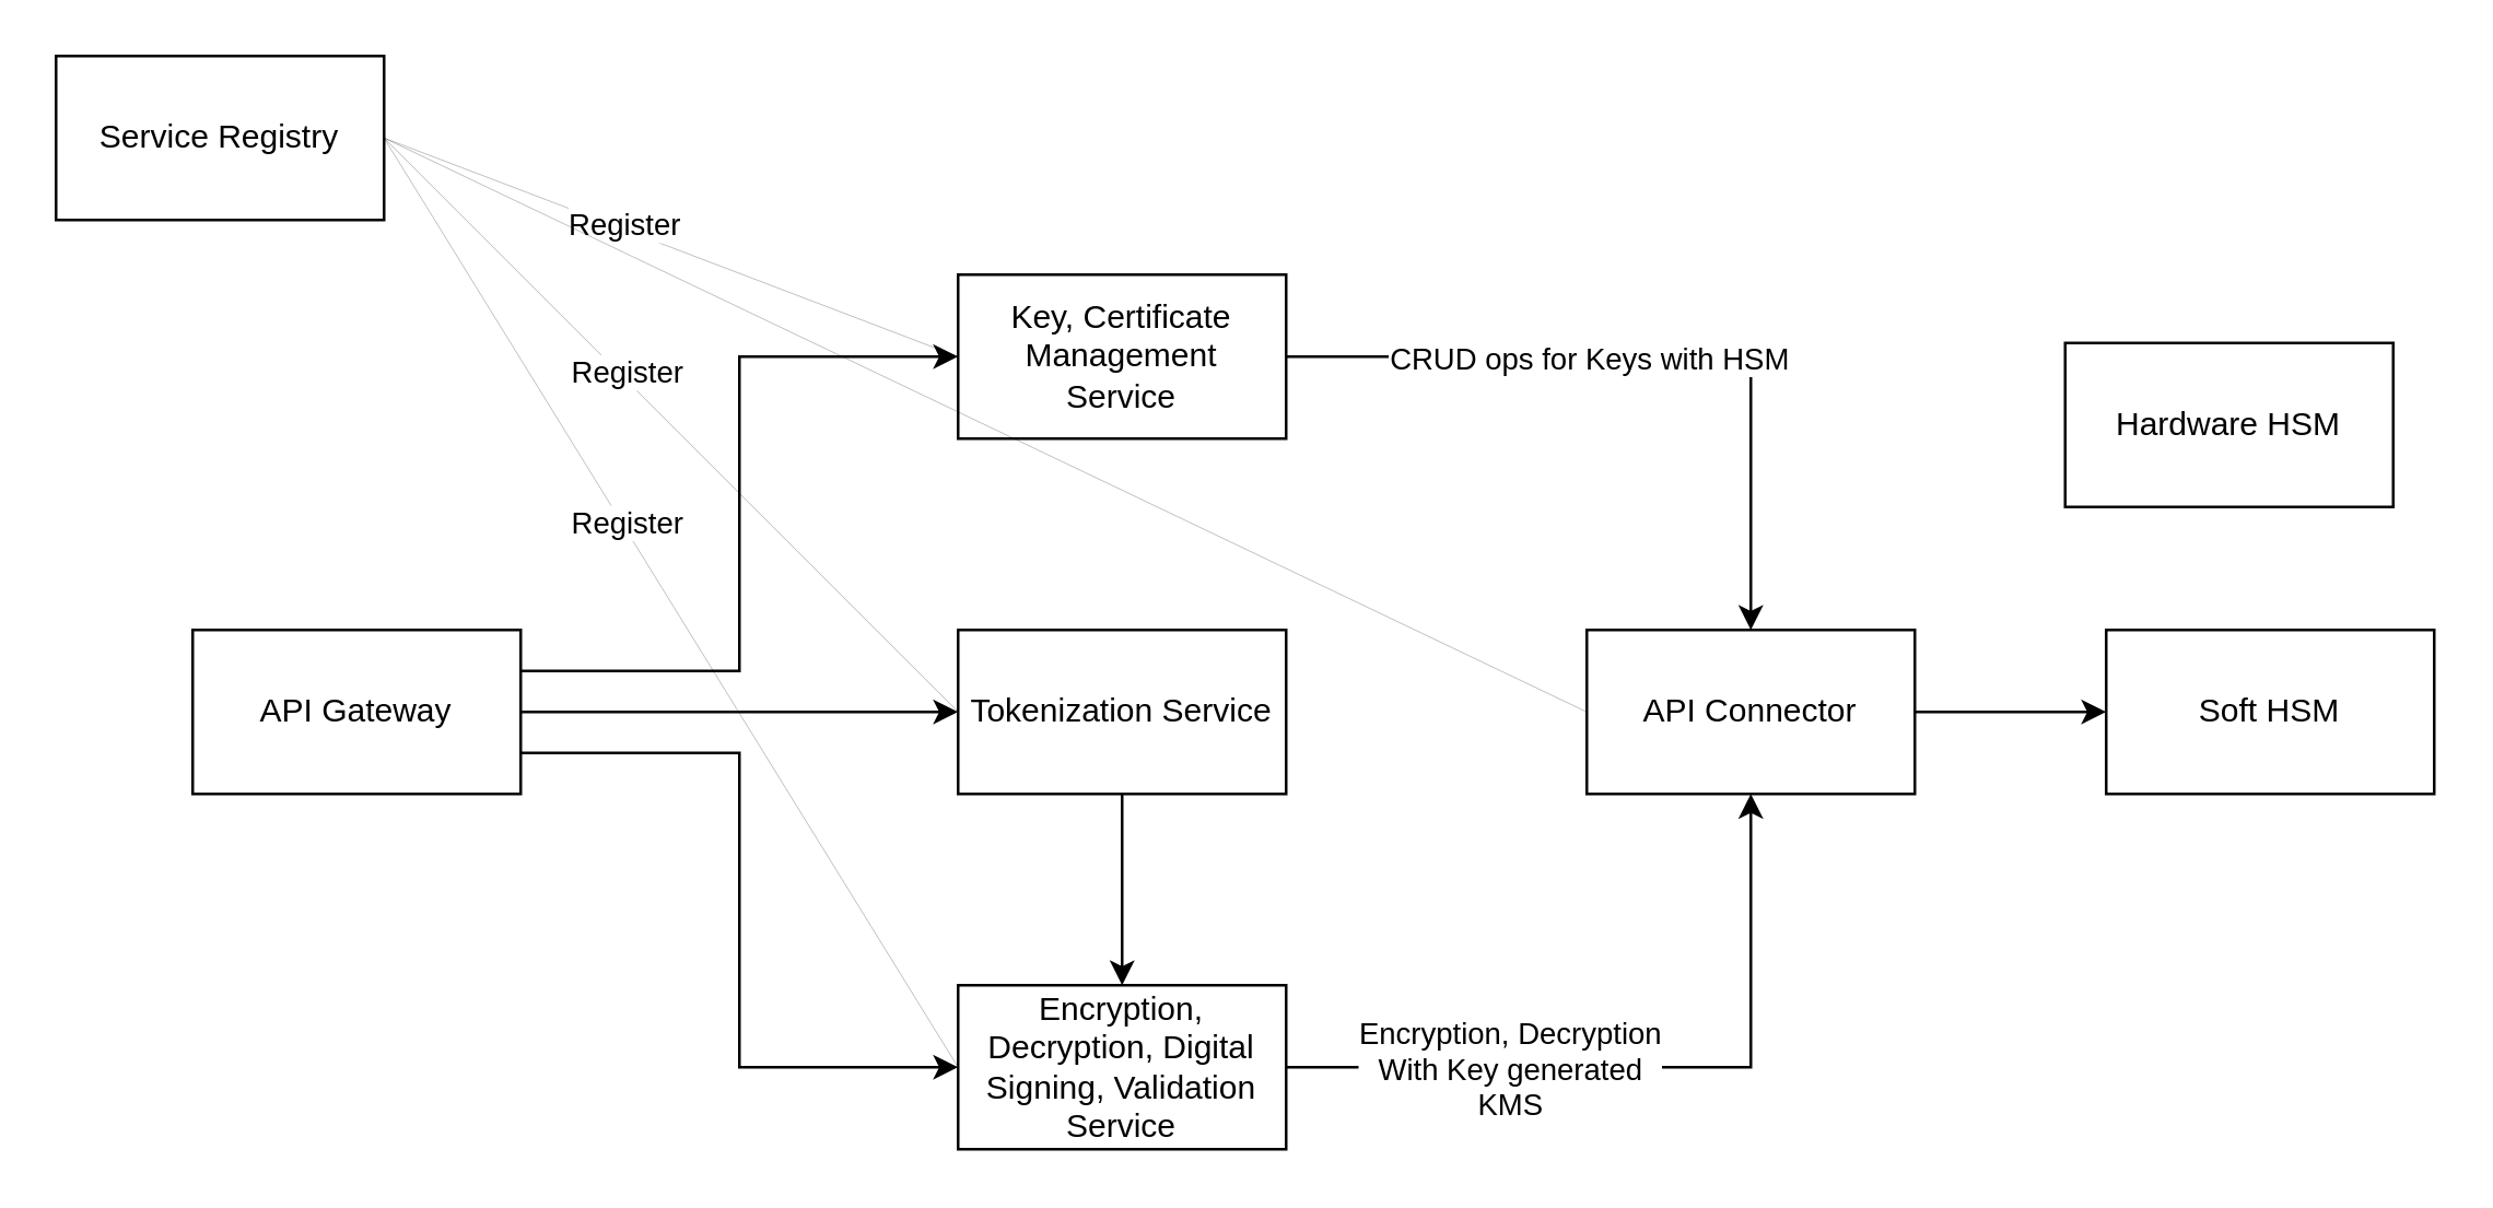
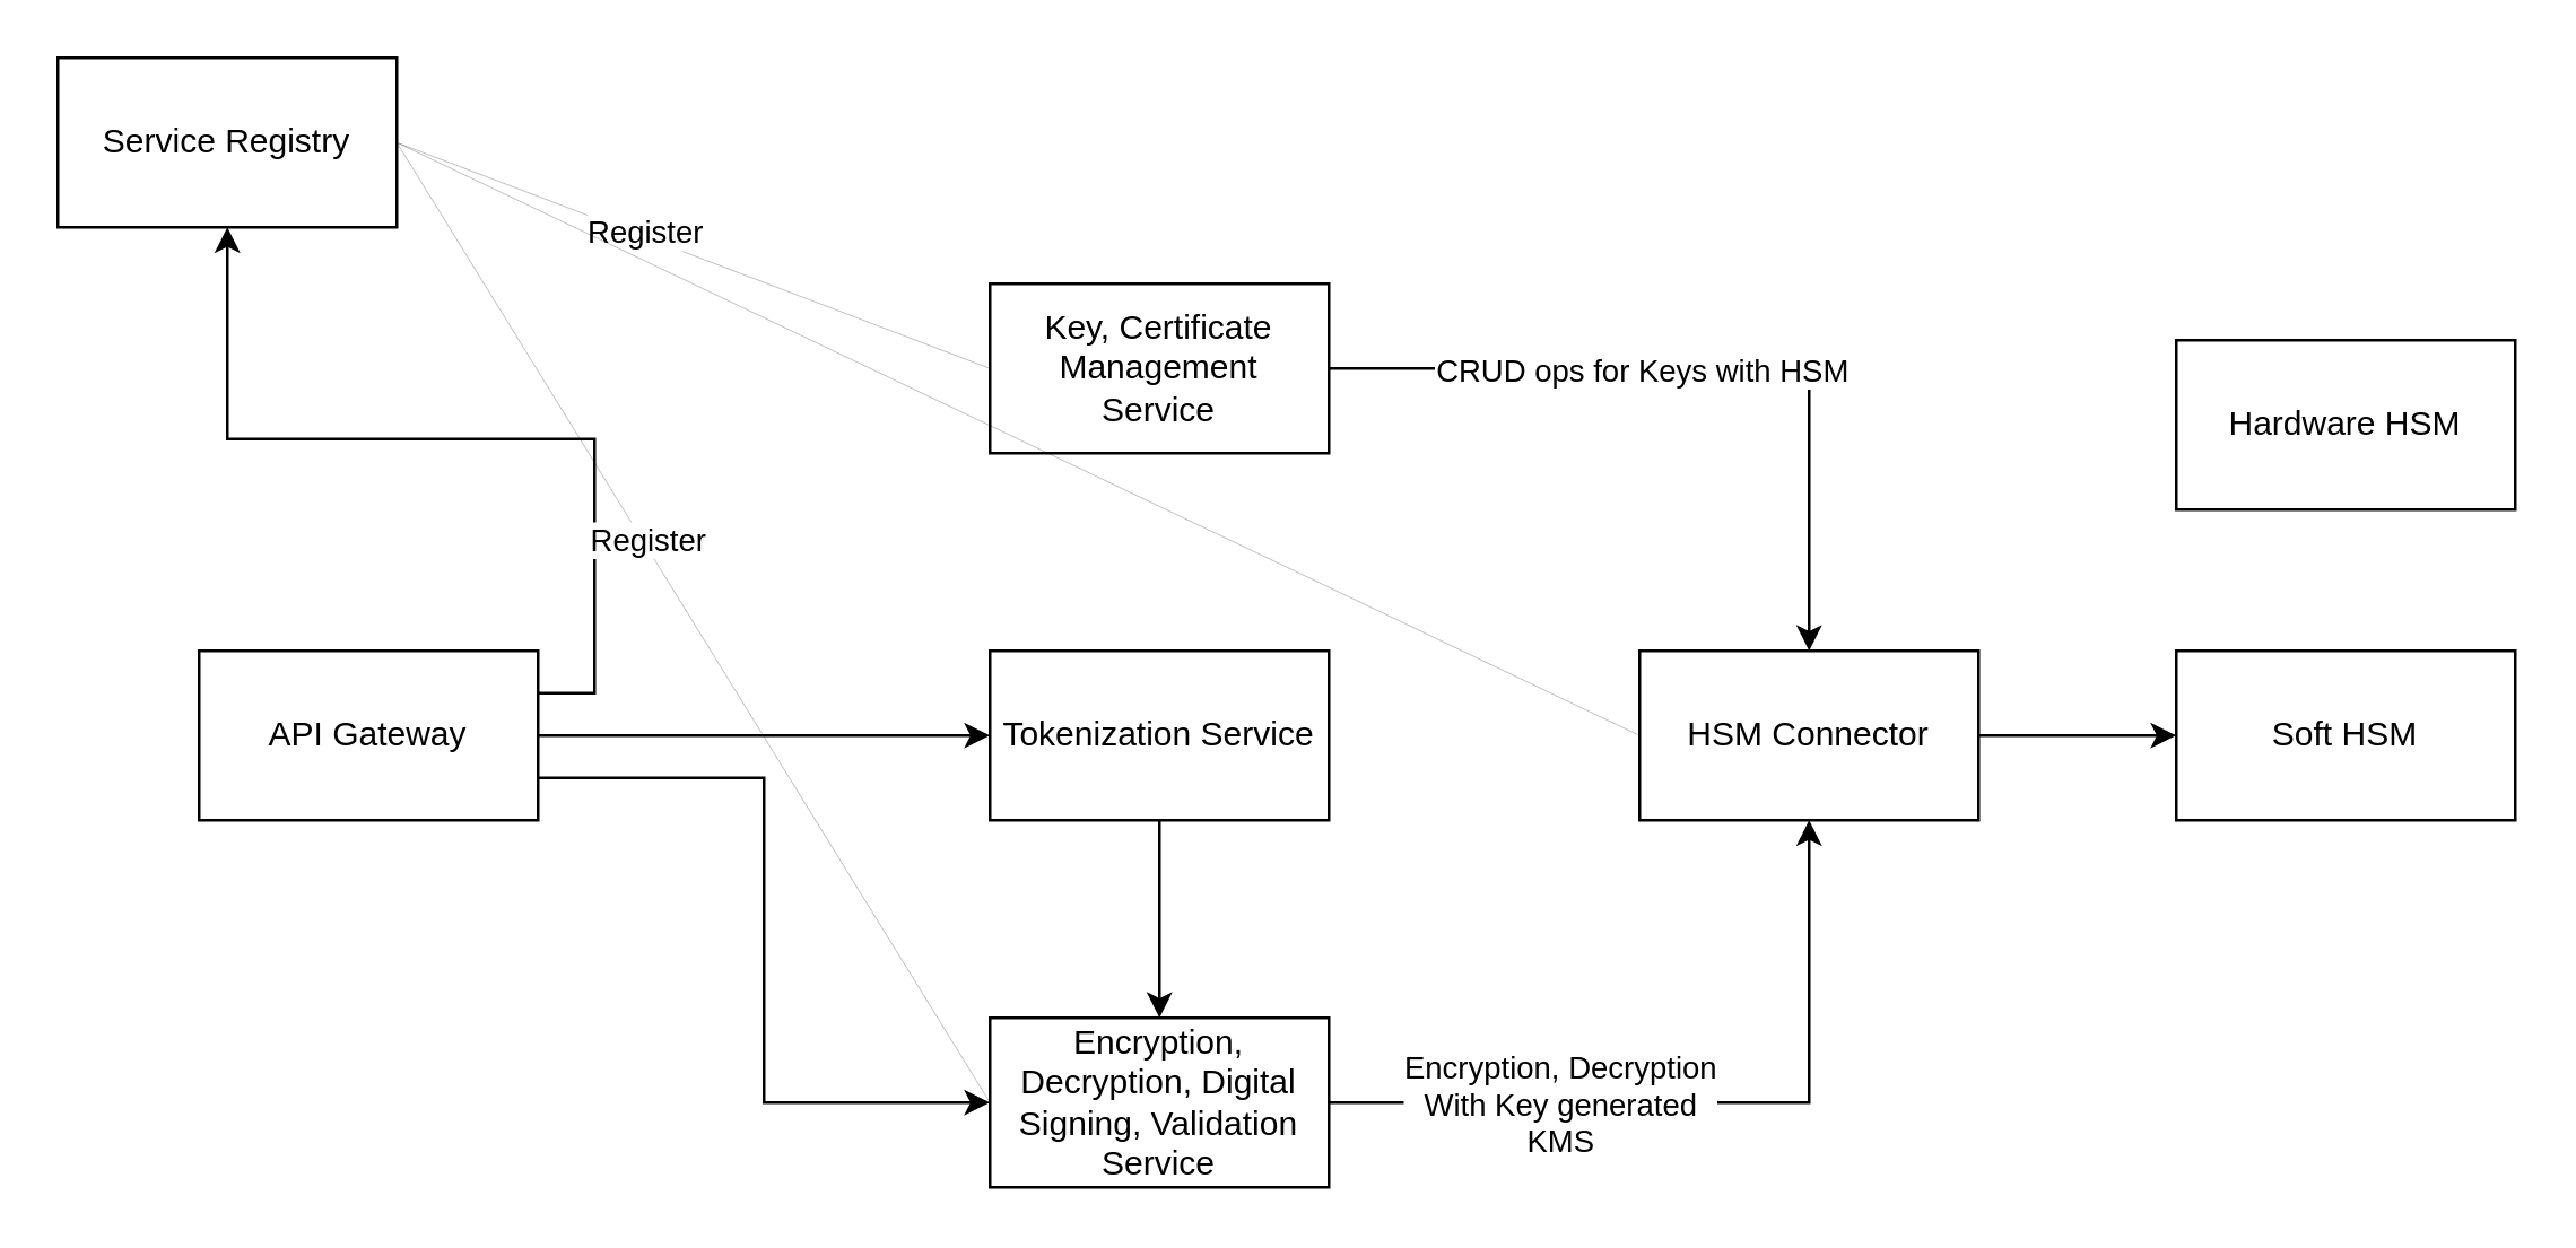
- <mxCell id="18" value="" style="endArrow=none;dashed=1;html=1;dashPattern=1 3;strokeWidth=0;rounded=0;exitX=1;exitY=0.5;exitDx=0;exitDy=0;entryX=0;entryY=0.5;entryDx=0;entryDy=0;" edge="1" parent="1" source="15" target="3"><mxGeometry width="50" height="50" relative="1" as="geometry"><mxPoint x="200" y="70" as="sourcePoint" /><mxPoint x="360" y="140" as="targetPoint" /></mxGeometry></mxCell>
- <mxCell id="19" value="Register" style="edgeLabel;html=1;align=center;verticalAlign=middle;resizable=0;points=[];" vertex="1" connectable="0" parent="18"><mxGeometry x="-0.171" y="2" relative="1" as="geometry"><mxPoint as="offset" /></mxGeometry></mxCell>
- <mxCell id="4" style="edgeStyle=orthogonalEdgeStyle;rounded=0;orthogonalLoop=1;jettySize=auto;html=1;exitX=1;exitY=0.25;exitDx=0;exitDy=0;entryX=0;entryY=0.5;entryDx=0;entryDy=0;" edge="1" parent="1" source="7" target="13"><mxGeometry relative="1" as="geometry" /></mxCell>
+ <mxCell id="4" style="edgeStyle=orthogonalEdgeStyle;rounded=0;orthogonalLoop=1;jettySize=auto;html=1;exitX=1;exitY=0.25;exitDx=0;exitDy=0;" edge="1" parent="1" source="7" target="15"><mxGeometry relative="1" as="geometry" /></mxCell>
- <mxCell id="24" value="Hardware HSM" style="rounded=0;whiteSpace=wrap;html=1;" vertex="1" parent="1"><mxGeometry x="755" y="125" width="120" height="60" as="geometry" /></mxCell>
+ <mxCell id="24" value="Hardware HSM" style="rounded=0;whiteSpace=wrap;html=1;" vertex="1" parent="1"><mxGeometry x="770" y="120" width="120" height="60" as="geometry" /></mxCell>
- <mxCell id="23" value="API Connector" style="rounded=0;whiteSpace=wrap;html=1;" vertex="1" parent="1"><mxGeometry x="580" y="230" width="120" height="60" as="geometry" /></mxCell>
+ <mxCell id="23" value="HSM Connector" style="rounded=0;whiteSpace=wrap;html=1;" vertex="1" parent="1"><mxGeometry x="580" y="230" width="120" height="60" as="geometry" /></mxCell>
